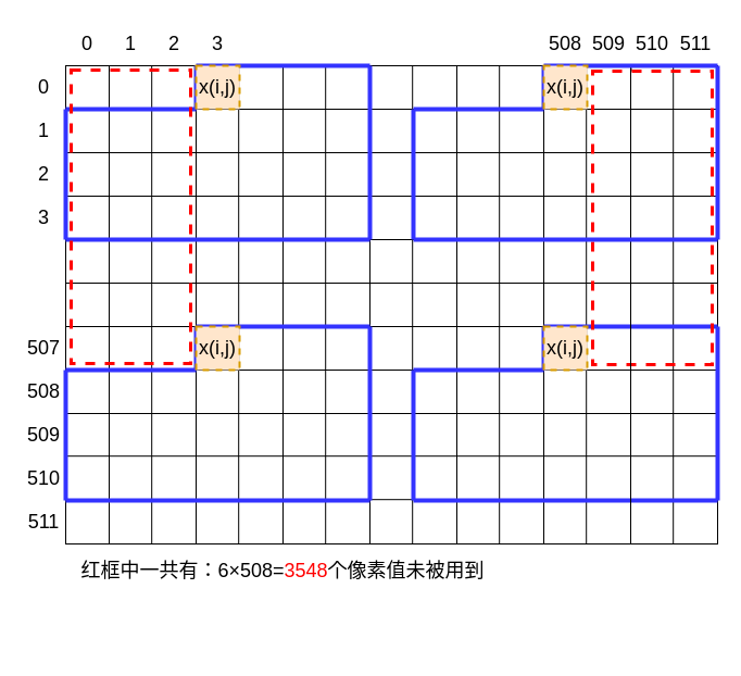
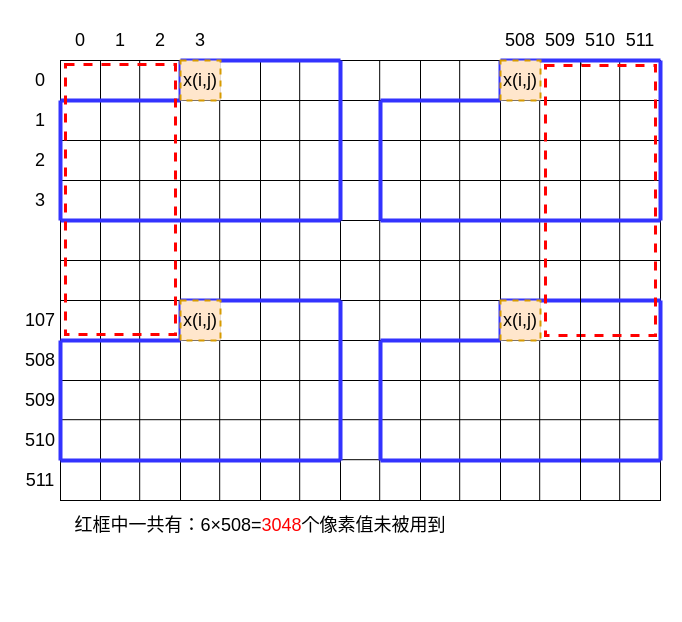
- <mxCell id="14" value="&lt;font style=&quot;font-size: 18px&quot;&gt;507&lt;/font&gt;" style="text;html=1;strokeColor=none;fillColor=none;align=center;verticalAlign=middle;whiteSpace=wrap;rounded=0;" parent="1" vertex="1"><mxGeometry x="20" y="300" width="40" height="40" as="geometry" /></mxCell>
+ <mxCell id="14" value="&lt;font style=&quot;font-size: 18px&quot;&gt;107&lt;/font&gt;" style="text;html=1;strokeColor=none;fillColor=none;align=center;verticalAlign=middle;whiteSpace=wrap;rounded=0;" parent="1" vertex="1"><mxGeometry x="20" y="300" width="40" height="40" as="geometry" /></mxCell>
- <mxCell id="56" value="红框中一共有：6×508=&lt;font color=&quot;#ff0000&quot;&gt;3548&lt;/font&gt;个像素值未被用到" style="text;html=1;strokeColor=none;fillColor=none;align=center;verticalAlign=middle;whiteSpace=wrap;rounded=0;dashed=1;fontSize=18;" parent="19" vertex="1"><mxGeometry y="450" width="400" height="30" as="geometry" /></mxCell>
+ <mxCell id="56" value="红框中一共有：6×508=&lt;font color=&quot;#ff0000&quot;&gt;3048&lt;/font&gt;个像素值未被用到" style="text;html=1;strokeColor=none;fillColor=none;align=center;verticalAlign=middle;whiteSpace=wrap;rounded=0;dashed=1;fontSize=18;" parent="19" vertex="1"><mxGeometry y="450" width="400" height="30" as="geometry" /></mxCell>
